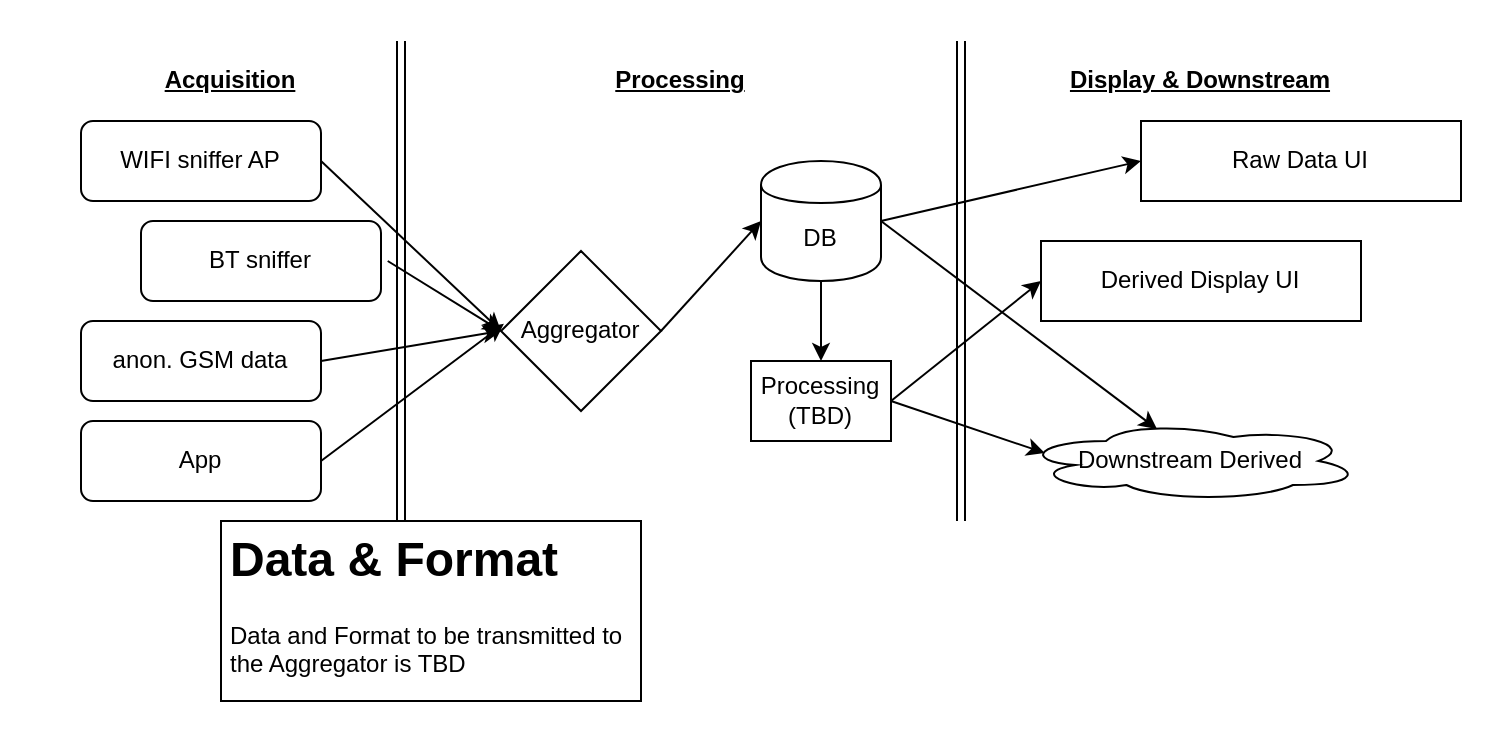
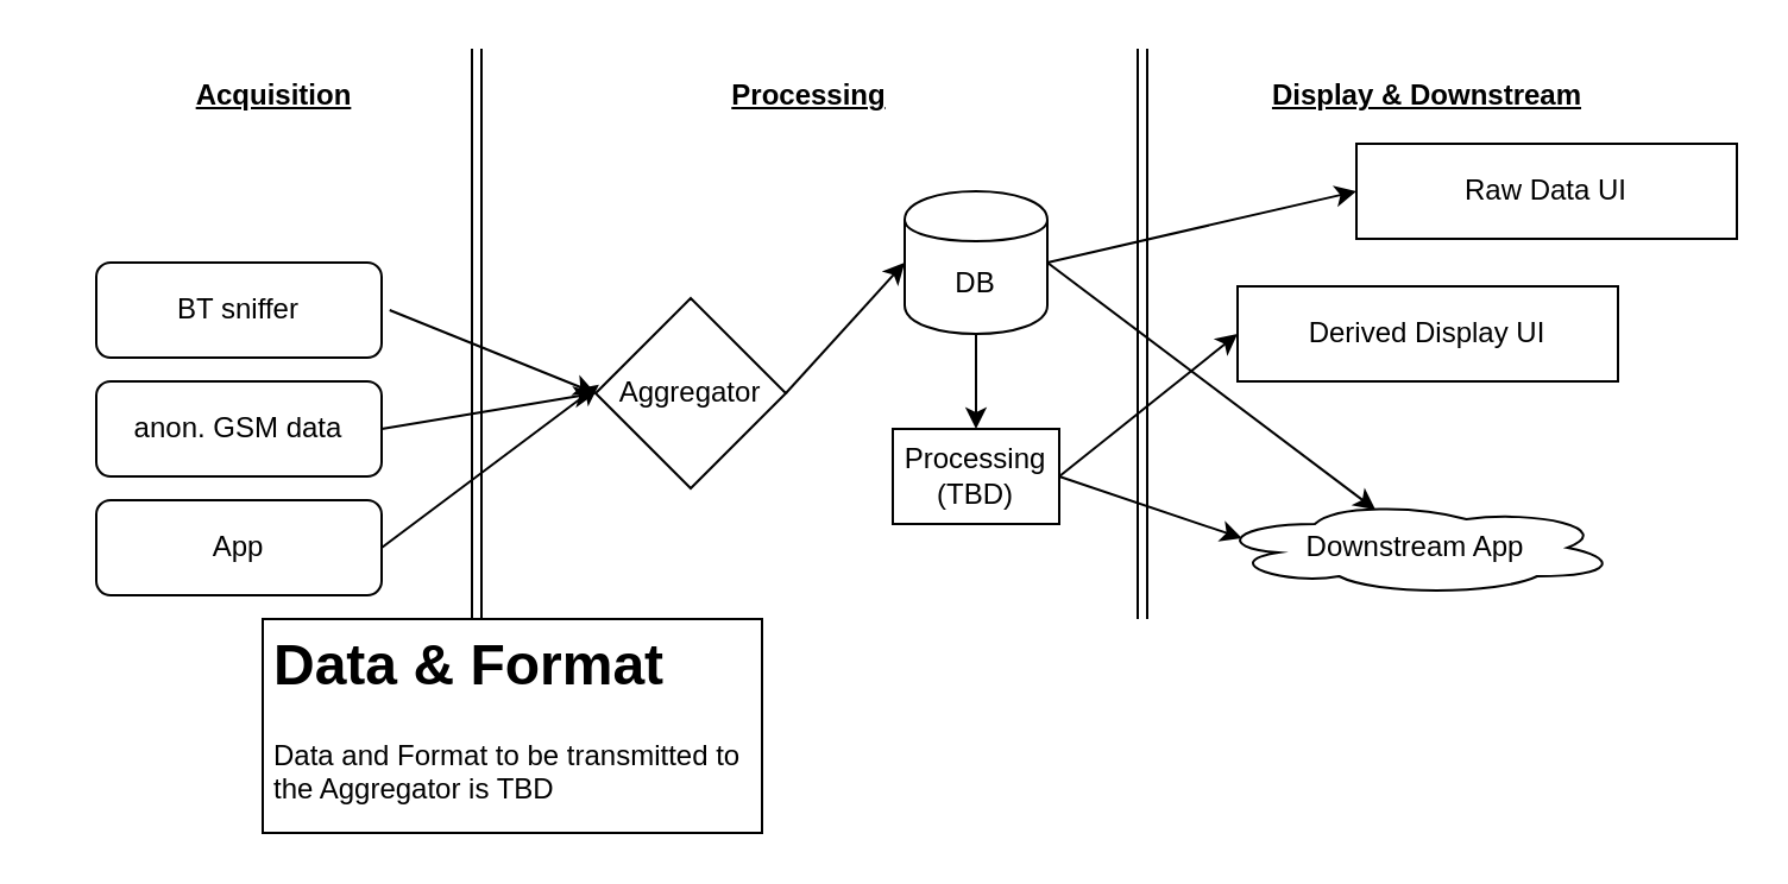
- <mxCell id="3" value="WIFI sniffer AP" style="rounded=1;whiteSpace=wrap;html=1;" vertex="1" parent="1"><mxGeometry x="40" y="60" width="120" height="40" as="geometry" /></mxCell>
- <mxCell id="4" value="BT sniffer" style="rounded=1;whiteSpace=wrap;html=1;" vertex="1" parent="1"><mxGeometry x="70" y="110" width="120" height="40" as="geometry" /></mxCell>
+ <mxCell id="4" value="BT sniffer" style="rounded=1;whiteSpace=wrap;html=1;" vertex="1" parent="1"><mxGeometry x="40" y="110" width="120" height="40" as="geometry" /></mxCell>
- <mxCell id="13" value="" style="endArrow=classic;html=1;exitX=1;exitY=0.5;exitDx=0;exitDy=0;entryX=0;entryY=0.5;entryDx=0;entryDy=0;" edge="1" parent="1" source="3" target="9"><mxGeometry width="50" height="50" relative="1" as="geometry"><mxPoint x="190" y="210" as="sourcePoint" /><mxPoint x="270" y="186" as="targetPoint" /></mxGeometry></mxCell>
- <mxCell id="23" value="Downstream Derived" style="ellipse;shape=cloud;whiteSpace=wrap;html=1;" vertex="1" parent="1"><mxGeometry x="510" y="210" width="170" height="40" as="geometry" /></mxCell>
+ <mxCell id="23" value="Downstream App" style="ellipse;shape=cloud;whiteSpace=wrap;html=1;" vertex="1" parent="1"><mxGeometry x="510" y="210" width="170" height="40" as="geometry" /></mxCell>
